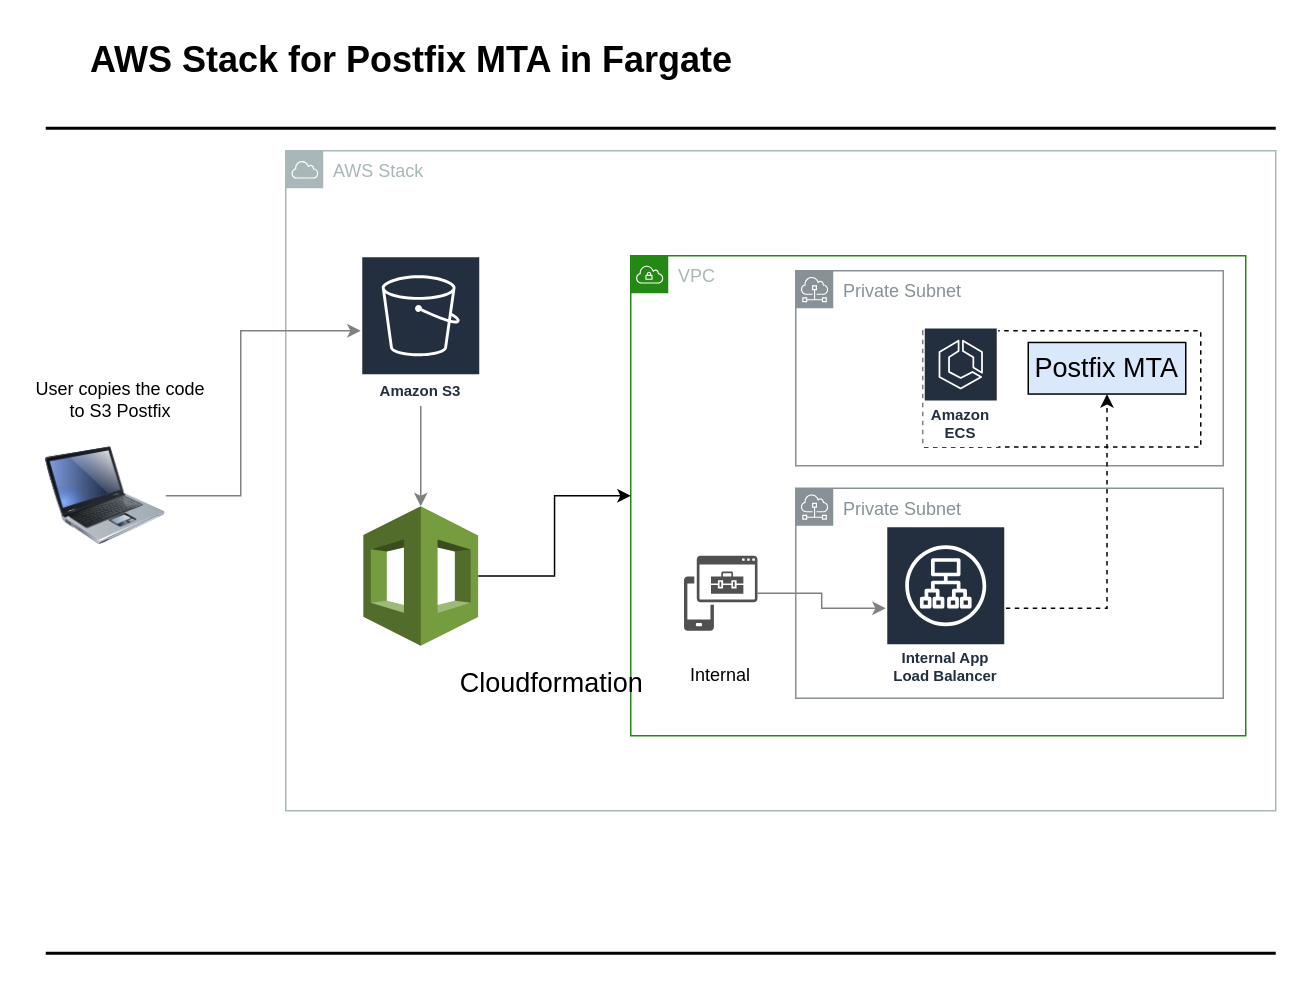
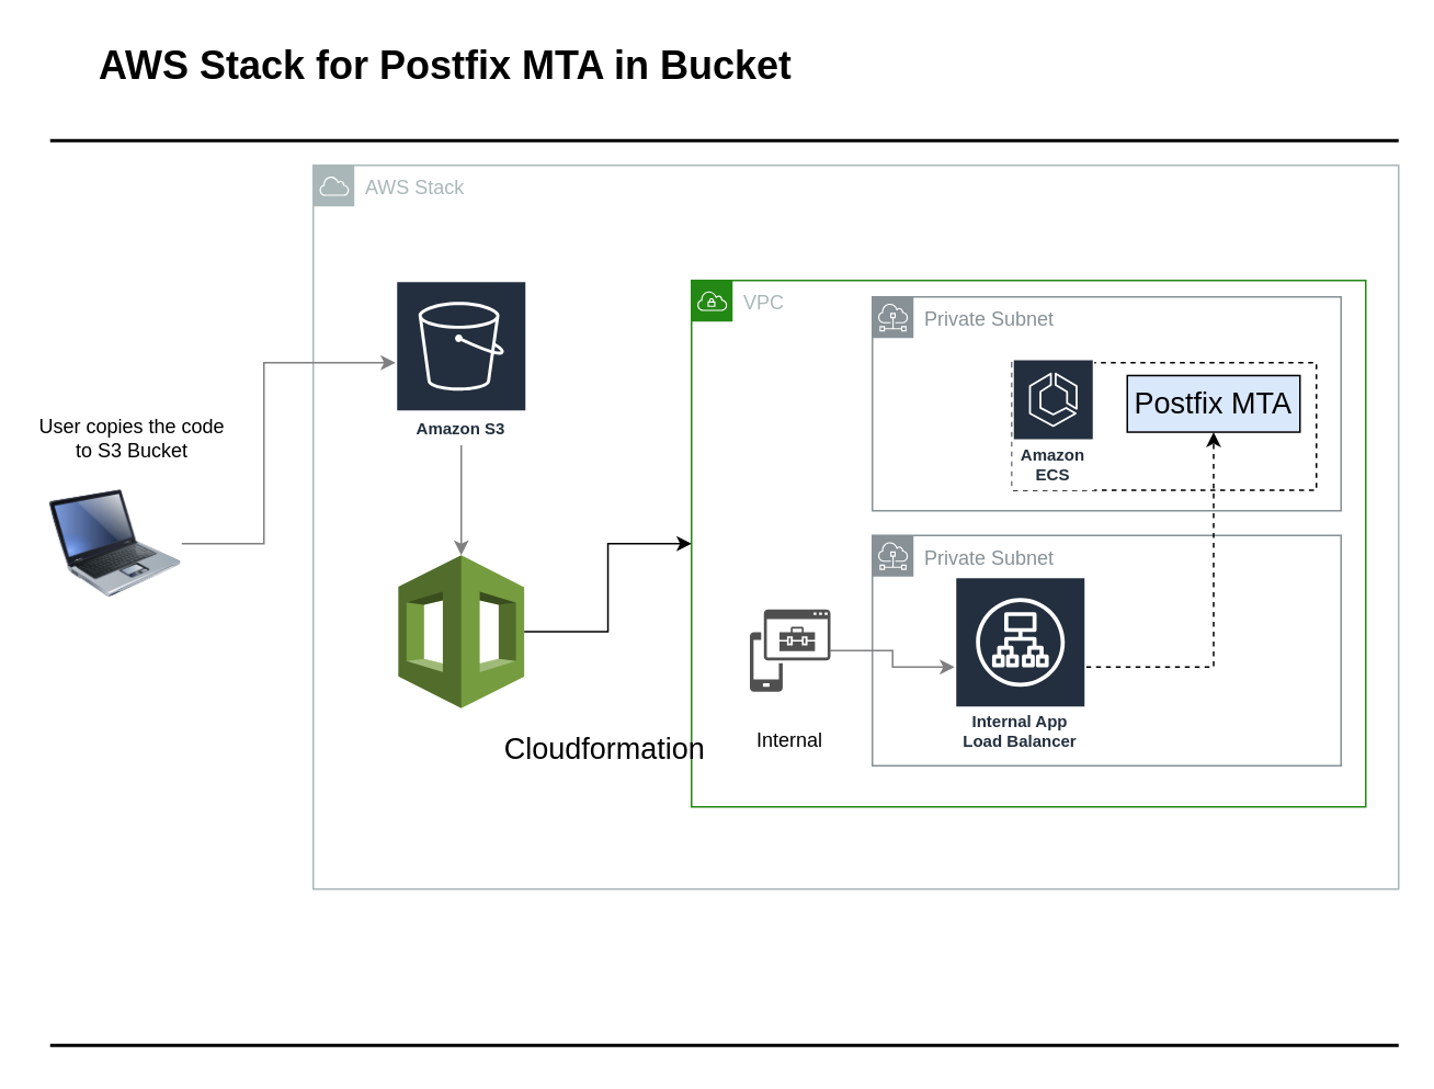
- <mxCell id="19" value="&lt;h1&gt;&lt;span style=&quot;text-align: center&quot;&gt;AWS Stack for Postfix MTA in Fargate&lt;/span&gt;&lt;/h1&gt;" style="text;html=1;strokeColor=none;fillColor=none;spacing=5;spacingTop=-20;whiteSpace=wrap;overflow=hidden;rounded=0;" parent="1" vertex="1"><mxGeometry x="55" y="20" width="745" height="40" as="geometry" /></mxCell>
+ <mxCell id="19" value="&lt;h1&gt;&lt;span style=&quot;text-align: center&quot;&gt;AWS Stack for Postfix MTA in Bucket&lt;/span&gt;&lt;/h1&gt;" style="text;html=1;strokeColor=none;fillColor=none;spacing=5;spacingTop=-20;whiteSpace=wrap;overflow=hidden;rounded=0;" parent="1" vertex="1"><mxGeometry x="55" y="20" width="745" height="40" as="geometry" /></mxCell>
- <mxCell id="18" value="User copies the code to S3 Postfix" style="text;html=1;strokeColor=none;fillColor=none;align=center;verticalAlign=middle;whiteSpace=wrap;rounded=0;dashed=1;" parent="1" vertex="1"><mxGeometry x="20" y="245.61" width="120" height="40" as="geometry" /></mxCell>
+ <mxCell id="18" value="User copies the code to S3 Bucket" style="text;html=1;strokeColor=none;fillColor=none;align=center;verticalAlign=middle;whiteSpace=wrap;rounded=0;dashed=1;" parent="1" vertex="1"><mxGeometry x="20" y="245.61" width="120" height="40" as="geometry" /></mxCell>
- <mxCell id="13" value="Internal App Load Balancer" style="outlineConnect=0;fontColor=#232F3E;gradientColor=none;strokeColor=#ffffff;fillColor=#232F3E;dashed=0;verticalLabelPosition=middle;verticalAlign=bottom;align=center;html=1;whiteSpace=wrap;fontSize=10;fontStyle=1;spacing=3;shape=mxgraph.aws4.productIcon;prIcon=mxgraph.aws4.application_load_balancer;" parent="1" vertex="1"><mxGeometry x="590" y="350" width="80" height="110" as="geometry" /></mxCell>
+ <mxCell id="13" value="Internal App Load Balancer" style="outlineConnect=0;fontColor=#232F3E;gradientColor=none;strokeColor=#ffffff;fillColor=#232F3E;dashed=0;verticalLabelPosition=middle;verticalAlign=bottom;align=center;html=1;whiteSpace=wrap;fontSize=10;fontStyle=1;spacing=3;shape=mxgraph.aws4.productIcon;prIcon=mxgraph.aws4.application_load_balancer;" parent="1" vertex="1"><mxGeometry x="580" y="350" width="80" height="110" as="geometry" /></mxCell>
